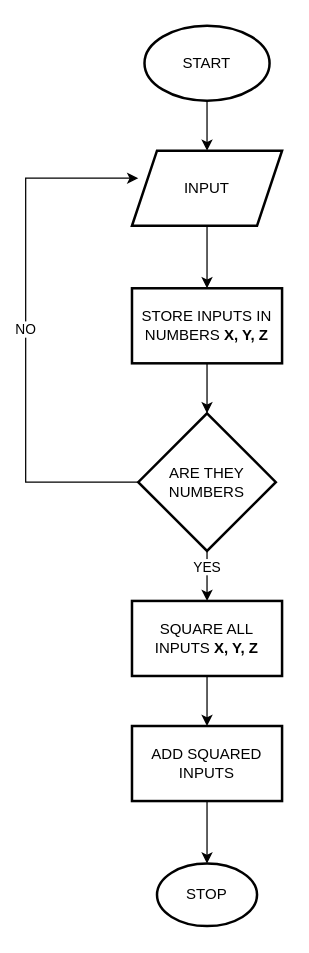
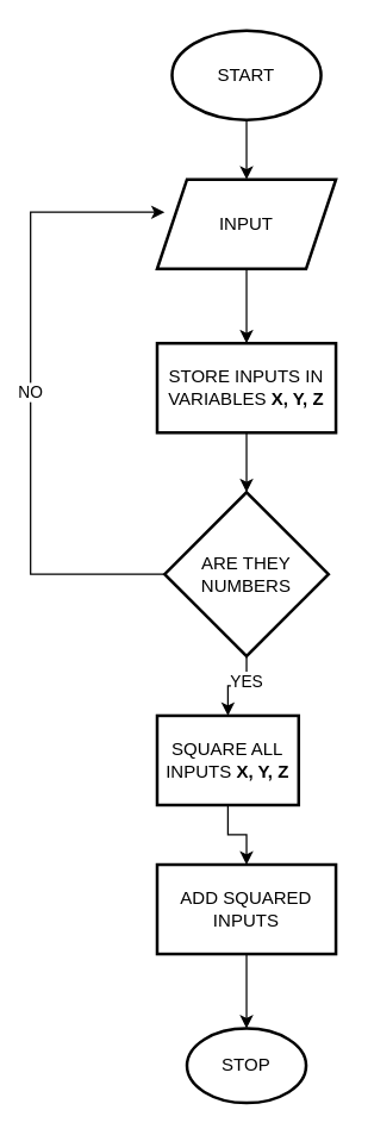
- <mxCell id="7" value="STORE INPUTS IN NUMBERS &lt;b&gt;X, Y, Z&lt;/b&gt;" style="whiteSpace=wrap;html=1;strokeWidth=2;" parent="1" vertex="1"><mxGeometry x="105" y="230" width="120" height="60" as="geometry" /></mxCell>
+ <mxCell id="7" value="STORE INPUTS IN VARIABLES &lt;b&gt;X, Y, Z&lt;/b&gt;" style="whiteSpace=wrap;html=1;strokeWidth=2;" parent="1" vertex="1"><mxGeometry x="105" y="230" width="120" height="60" as="geometry" /></mxCell>
- <mxCell id="13" value="SQUARE ALL INPUTS &lt;b&gt;X, Y, Z&lt;/b&gt;" style="whiteSpace=wrap;html=1;strokeWidth=2;" parent="1" vertex="1"><mxGeometry x="105" y="480" width="120" height="60" as="geometry" /></mxCell>
+ <mxCell id="13" value="SQUARE ALL INPUTS &lt;b&gt;X, Y, Z&lt;/b&gt;" style="whiteSpace=wrap;html=1;strokeWidth=2;" parent="1" vertex="1"><mxGeometry x="105" y="480" width="95" height="60" as="geometry" /></mxCell>
